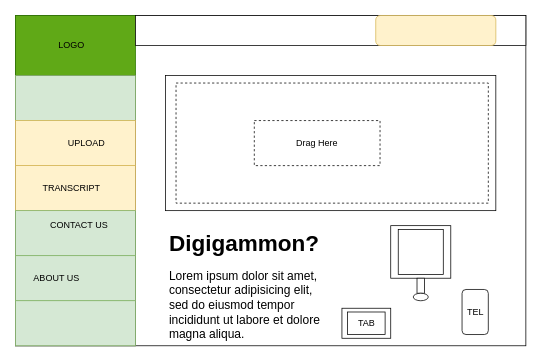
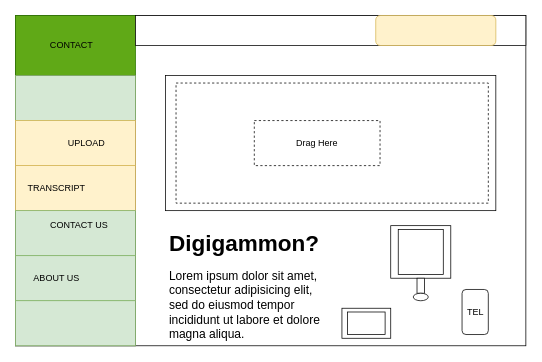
- <mxCell id="27" value="LOGO" style="text;html=1;align=center;verticalAlign=middle;whiteSpace=wrap;rounded=0;" parent="1" vertex="1"><mxGeometry x="50" y="30" width="90" height="60" as="geometry" /></mxCell>
+ <mxCell id="27" value="CONTACT" style="text;html=1;align=center;verticalAlign=middle;whiteSpace=wrap;rounded=0;" parent="1" vertex="1"><mxGeometry x="50" y="30" width="90" height="60" as="geometry" /></mxCell>
- <mxCell id="29" value="TRANSCRIPT" style="text;html=1;strokeColor=none;fillColor=none;align=center;verticalAlign=middle;whiteSpace=wrap;rounded=0;" parent="1" vertex="1"><mxGeometry x="50" y="240" width="90" height="20" as="geometry" /></mxCell>
+ <mxCell id="29" value="TRANSCRIPT" style="text;html=1;strokeColor=none;fillColor=none;align=center;verticalAlign=middle;whiteSpace=wrap;rounded=0;" parent="1" vertex="1"><mxGeometry x="30" y="240" width="90" height="20" as="geometry" /></mxCell>
- <mxCell id="24" value="TAB" style="text;html=1;strokeColor=none;fillColor=none;align=center;verticalAlign=middle;whiteSpace=wrap;rounded=0;" parent="1" vertex="1"><mxGeometry x="467.5" y="420" width="40" height="20" as="geometry" /></mxCell>
